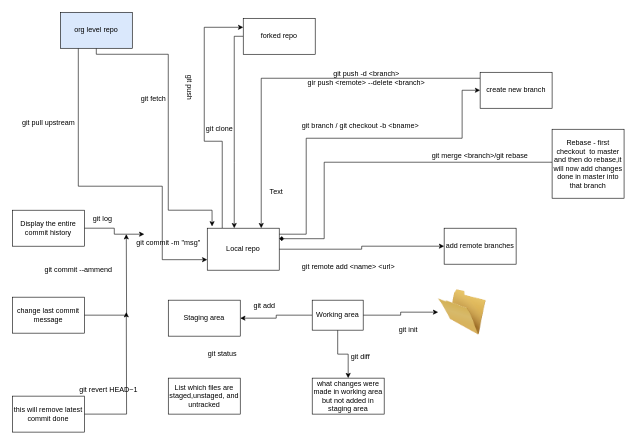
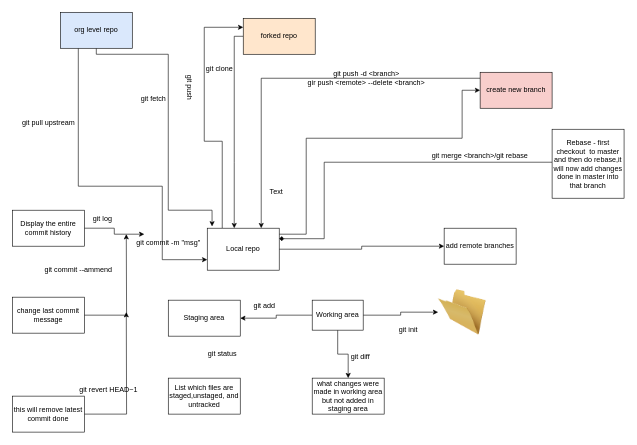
- <mxCell id="32" value="forked repo" style="rounded=0;whiteSpace=wrap;html=1;" vertex="1" parent="1"><mxGeometry x="405" y="30" width="120" height="60" as="geometry" /></mxCell>
+ <mxCell id="32" value="forked repo" style="rounded=0;whiteSpace=wrap;html=1;fillColor=#ffe6cc;" vertex="1" parent="1"><mxGeometry x="405" y="30" width="120" height="60" as="geometry" /></mxCell>
- <mxCell id="29" value="create new branch" style="rounded=0;whiteSpace=wrap;html=1;" vertex="1" parent="1"><mxGeometry x="800" y="120" width="120" height="60" as="geometry" /></mxCell>
+ <mxCell id="29" value="create new branch" style="rounded=0;whiteSpace=wrap;html=1;fillColor=#f8cecc;" vertex="1" parent="1"><mxGeometry x="800" y="120" width="120" height="60" as="geometry" /></mxCell>
- <mxCell id="35" value="git branch / git checkout -b &amp;lt;bname&amp;gt;" style="text;html=1;align=center;verticalAlign=middle;resizable=0;points=[];autosize=1;strokeColor=none;fillColor=none;" vertex="1" parent="1"><mxGeometry x="490" y="195" width="220" height="30" as="geometry" /></mxCell>
- <mxCell id="40" value="git clone" style="text;html=1;align=center;verticalAlign=middle;resizable=0;points=[];autosize=1;strokeColor=none;fillColor=none;" vertex="1" parent="1"><mxGeometry x="330" y="200" width="70" height="30" as="geometry" /></mxCell>
+ <mxCell id="40" value="git clone" style="text;html=1;align=center;verticalAlign=middle;resizable=0;points=[];autosize=1;strokeColor=none;fillColor=none;" vertex="1" parent="1"><mxGeometry x="330" y="100" width="70" height="30" as="geometry" /></mxCell>
- <mxCell id="34" value="git remote add &amp;lt;name&amp;gt; &amp;lt;url&amp;gt;" style="text;html=1;align=center;verticalAlign=middle;resizable=0;points=[];autosize=1;strokeColor=none;fillColor=none;" vertex="1" parent="1"><mxGeometry x="490" y="430" width="180" height="30" as="geometry" /></mxCell>
